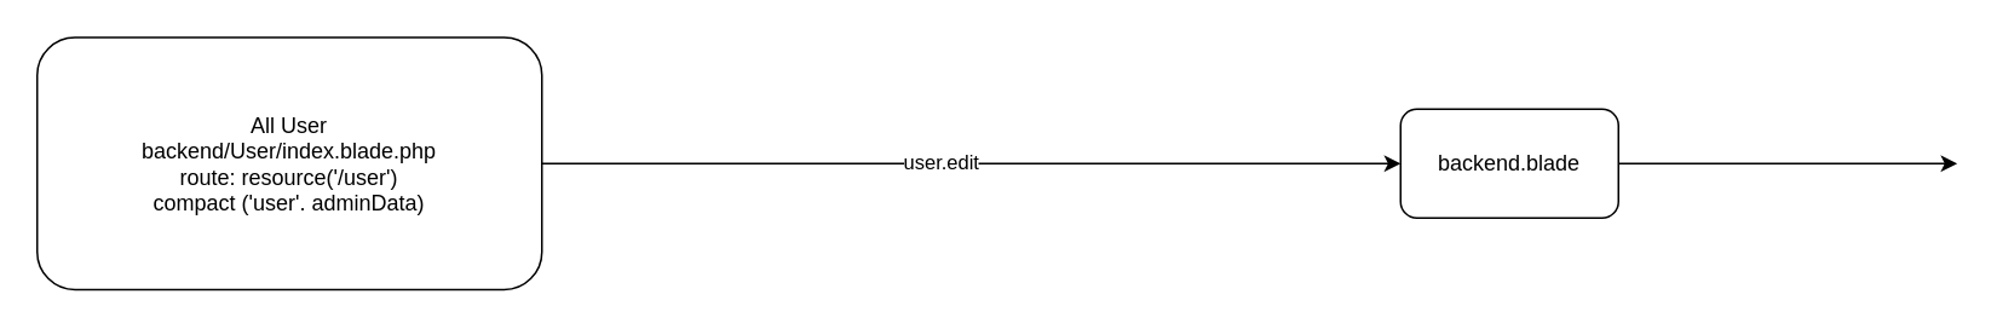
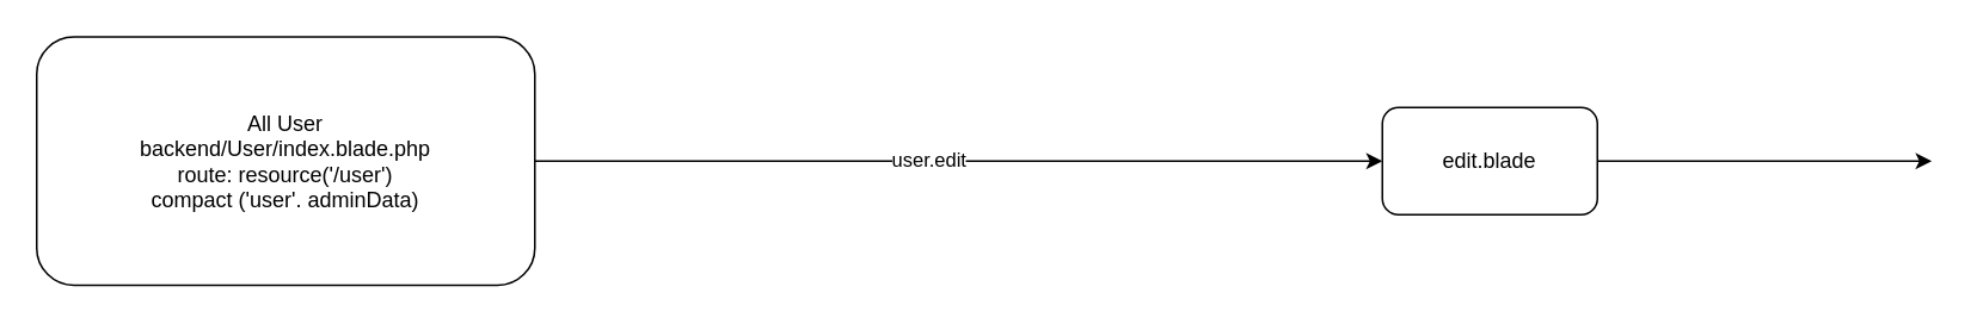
- <mxCell id="6" value="backend.blade" style="whiteSpace=wrap;html=1;rounded=1;" vertex="1" parent="1"><mxGeometry x="771" y="59.5" width="120" height="60" as="geometry" /></mxCell>
+ <mxCell id="6" value="edit.blade" style="whiteSpace=wrap;html=1;rounded=1;" vertex="1" parent="1"><mxGeometry x="771" y="59.5" width="120" height="60" as="geometry" /></mxCell>
